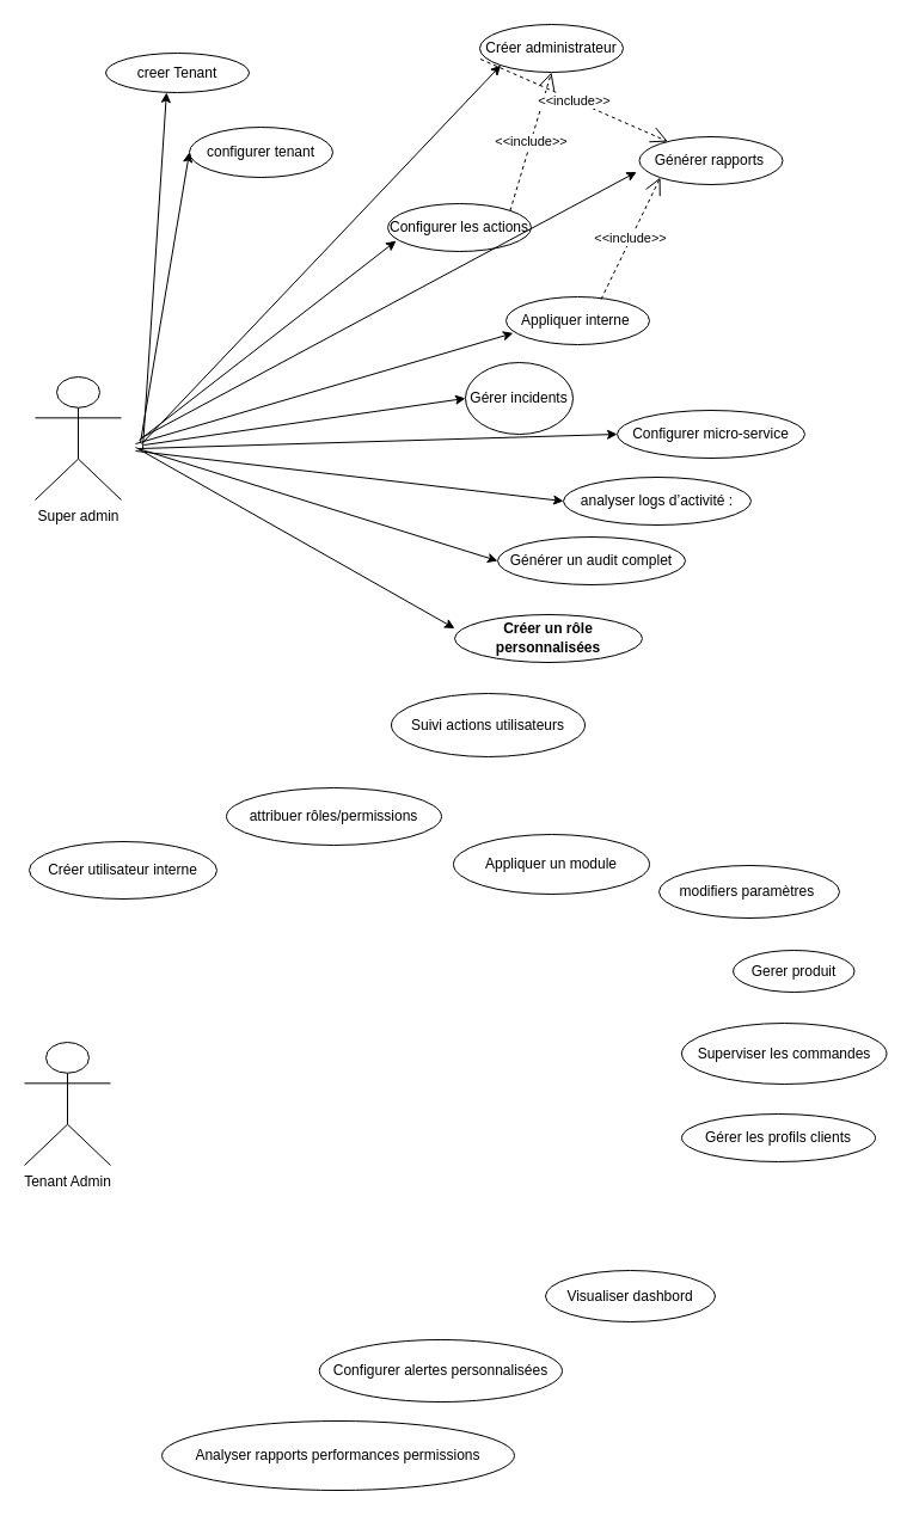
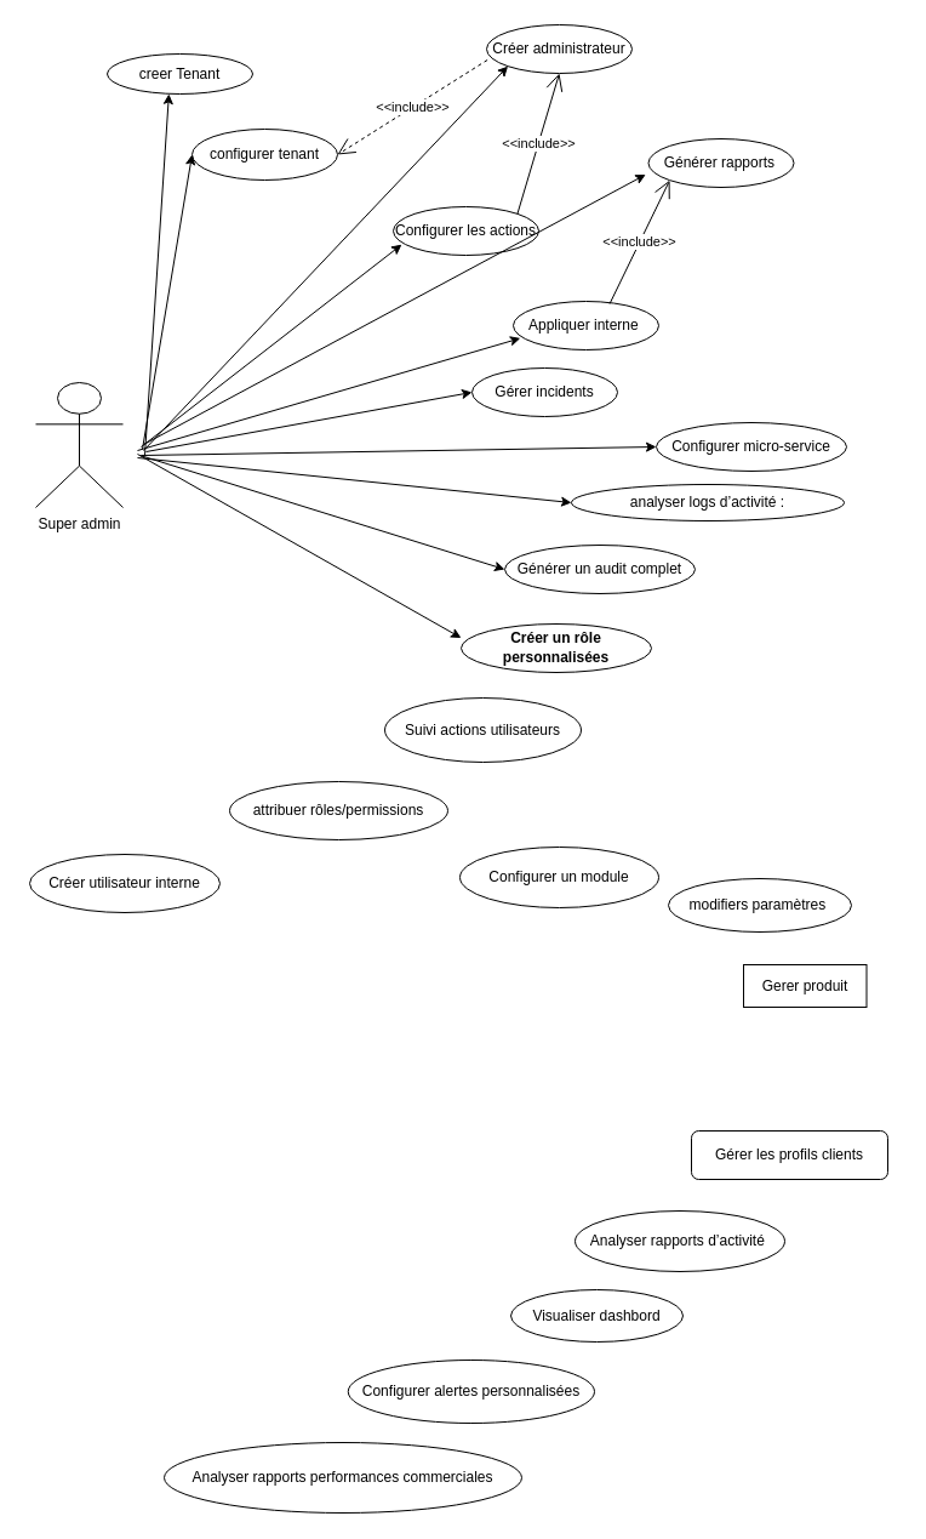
- <mxCell id="12" value="&amp;lt;&amp;lt;include&amp;gt;&amp;gt;" style="endArrow=open;endSize=12;dashed=1;html=1;exitX=0.005;exitY=0.725;exitDx=0;exitDy=0;exitPerimeter=0;" edge="1" parent="1" source="4" target="14"><mxGeometry width="160" relative="1" as="geometry"><mxPoint x="435" y="95" as="sourcePoint" /><mxPoint x="541" y="171" as="targetPoint" /></mxGeometry></mxCell>
+ <mxCell id="12" value="&amp;lt;&amp;lt;include&amp;gt;&amp;gt;" style="endArrow=open;endSize=12;dashed=1;html=1;entryX=1;entryY=0.5;entryDx=0;entryDy=0;exitX=0.005;exitY=0.725;exitDx=0;exitDy=0;exitPerimeter=0;" edge="1" parent="1" source="4" target="5"><mxGeometry width="160" relative="1" as="geometry"><mxPoint x="435" y="95" as="sourcePoint" /><mxPoint x="541" y="171" as="targetPoint" /></mxGeometry></mxCell>
- <mxCell id="11" value="&amp;lt;&amp;lt;include&amp;gt;&amp;gt;" style="endArrow=open;endSize=12;dashed=1;html=1;entryX=0.5;entryY=1;entryDx=0;entryDy=0;exitX=1;exitY=0;exitDx=0;exitDy=0;" edge="1" parent="1" source="6" target="4"><mxGeometry width="160" relative="1" as="geometry"><mxPoint x="611" y="203" as="sourcePoint" /><mxPoint x="659" y="273" as="targetPoint" /></mxGeometry></mxCell>
+ <mxCell id="11" value="&amp;lt;&amp;lt;include&amp;gt;&amp;gt;" style="endArrow=open;endSize=12;dashed=0;html=1;entryX=0.5;entryY=1;entryDx=0;entryDy=0;exitX=1;exitY=0;exitDx=0;exitDy=0;" edge="1" parent="1" source="6" target="4"><mxGeometry width="160" relative="1" as="geometry"><mxPoint x="611" y="203" as="sourcePoint" /><mxPoint x="659" y="273" as="targetPoint" /></mxGeometry></mxCell>
- <mxCell id="19" value="&amp;lt;&amp;lt;include&amp;gt;&amp;gt;" style="endArrow=open;endSize=12;dashed=1;html=1;entryX=0;entryY=1;entryDx=0;entryDy=0;exitX=0.663;exitY=0.05;exitDx=0;exitDy=0;exitPerimeter=0;" edge="1" parent="1" source="13" target="14"><mxGeometry width="160" relative="1" as="geometry"><mxPoint x="437.426" y="225.858" as="sourcePoint" /><mxPoint x="449" y="172" as="targetPoint" /></mxGeometry></mxCell>
+ <mxCell id="19" value="&amp;lt;&amp;lt;include&amp;gt;&amp;gt;" style="endArrow=open;endSize=12;dashed=0;html=1;entryX=0;entryY=1;entryDx=0;entryDy=0;exitX=0.663;exitY=0.05;exitDx=0;exitDy=0;exitPerimeter=0;" edge="1" parent="1" source="13" target="14"><mxGeometry width="160" relative="1" as="geometry"><mxPoint x="437.426" y="225.858" as="sourcePoint" /><mxPoint x="449" y="172" as="targetPoint" /></mxGeometry></mxCell>
- <mxCell id="15" value=" Gérer incidents" style="ellipse;whiteSpace=wrap;html=1;" vertex="1" parent="1"><mxGeometry x="389" y="303" width="90" height="60" as="geometry" /></mxCell>
+ <mxCell id="15" value=" Gérer incidents" style="ellipse;whiteSpace=wrap;html=1;" vertex="1" parent="1"><mxGeometry x="389" y="303" width="120" height="40" as="geometry" /></mxCell>
- <mxCell id="20" value=" Configurer micro-service" style="ellipse;whiteSpace=wrap;html=1;" vertex="1" parent="1"><mxGeometry x="516" y="343" width="157" height="40" as="geometry" /></mxCell>
+ <mxCell id="20" value=" Configurer micro-service" style="ellipse;whiteSpace=wrap;html=1;" vertex="1" parent="1"><mxGeometry x="541" y="348" width="157" height="40" as="geometry" /></mxCell>
- <mxCell id="23" value="analyser logs d’activité :" style="ellipse;whiteSpace=wrap;html=1;" vertex="1" parent="1"><mxGeometry x="471" y="399" width="157" height="40" as="geometry" /></mxCell>
+ <mxCell id="23" value="analyser logs d’activité :" style="ellipse;whiteSpace=wrap;html=1;" vertex="1" parent="1"><mxGeometry x="471" y="399" width="225" height="30" as="geometry" /></mxCell>
- <mxCell id="31" value="Suivi actions utilisateurs" style="ellipse;whiteSpace=wrap;html=1;fontSize=12;" vertex="1" parent="1"><mxGeometry x="327" y="580" width="162" height="53" as="geometry" /></mxCell>
+ <mxCell id="31" value="Suivi actions utilisateurs" style="ellipse;whiteSpace=wrap;html=1;fontSize=12;" vertex="1" parent="1"><mxGeometry x="317" y="575" width="162" height="53" as="geometry" /></mxCell>
- <mxCell id="30" value="attribuer rôles/permissions" style="ellipse;whiteSpace=wrap;html=1;fontSize=12;" vertex="1" parent="1"><mxGeometry x="189" y="659" width="180" height="48" as="geometry" /></mxCell>
+ <mxCell id="30" value="attribuer rôles/permissions" style="ellipse;whiteSpace=wrap;html=1;fontSize=12;" vertex="1" parent="1"><mxGeometry x="189" y="644" width="180" height="48" as="geometry" /></mxCell>
- <mxCell id="33" value="Appliquer un module" style="ellipse;whiteSpace=wrap;html=1;fontSize=12;" vertex="1" parent="1"><mxGeometry x="379" y="698" width="164" height="50" as="geometry" /></mxCell>
+ <mxCell id="33" value="Configurer un module" style="ellipse;whiteSpace=wrap;html=1;fontSize=12;" vertex="1" parent="1"><mxGeometry x="379" y="698" width="164" height="50" as="geometry" /></mxCell>
- <mxCell id="34" value="Gerer produit" style="ellipse;whiteSpace=wrap;html=1;fontSize=12;" vertex="1" parent="1"><mxGeometry x="613" y="795" width="101.5" height="35" as="geometry" /></mxCell>
+ <mxCell id="34" value="Gerer produit" style="whiteSpace=wrap;html=1;fontSize=12;rounded=0;" vertex="1" parent="1"><mxGeometry x="613" y="795" width="101.5" height="35" as="geometry" /></mxCell>
- <mxCell id="35" value="Superviser les commandes" style="ellipse;whiteSpace=wrap;html=1;fontSize=12;" vertex="1" parent="1"><mxGeometry x="570" y="856" width="171.5" height="51" as="geometry" /></mxCell>
- <mxCell id="29" value="Tenant Admin" style="shape=umlActor;verticalLabelPosition=bottom;verticalAlign=top;html=1;outlineConnect=0;" vertex="1" parent="1"><mxGeometry x="20" y="872" width="72" height="103" as="geometry" /></mxCell>
- <mxCell id="36" value="Gérer les profils clients" style="ellipse;whiteSpace=wrap;html=1;fontSize=12;" vertex="1" parent="1"><mxGeometry x="570" y="932" width="162" height="40" as="geometry" /></mxCell>
+ <mxCell id="36" value="Gérer les profils clients" style="whiteSpace=wrap;html=1;fontSize=12;rounded=1;" vertex="1" parent="1"><mxGeometry x="570" y="932" width="162" height="40" as="geometry" /></mxCell>
+ <mxCell id="37" value="Analyser rapports d’activité&amp;nbsp;" style="ellipse;whiteSpace=wrap;html=1;fontSize=12;" vertex="1" parent="1"><mxGeometry x="474" y="998" width="173" height="50" as="geometry" /></mxCell>
- <mxCell id="38" value="Visualiser dashbord" style="ellipse;whiteSpace=wrap;html=1;fontSize=12;" vertex="1" parent="1"><mxGeometry x="456" y="1063" width="142" height="43" as="geometry" /></mxCell>
+ <mxCell id="38" value="Visualiser dashbord" style="ellipse;whiteSpace=wrap;html=1;fontSize=12;" vertex="1" parent="1"><mxGeometry x="421" y="1063" width="142" height="43" as="geometry" /></mxCell>
- <mxCell id="39" value="Configurer alertes personnalisées" style="ellipse;whiteSpace=wrap;html=1;fontSize=12;" vertex="1" parent="1"><mxGeometry x="266.75" y="1121" width="203.25" height="52" as="geometry" /></mxCell>
+ <mxCell id="39" value="Configurer alertes personnalisées" style="ellipse;whiteSpace=wrap;html=1;fontSize=12;" vertex="1" parent="1"><mxGeometry x="286.75" y="1121" width="203.25" height="52" as="geometry" /></mxCell>
- <mxCell id="40" value="Analyser rapports performances permissions " style="ellipse;whiteSpace=wrap;html=1;fontSize=12;" vertex="1" parent="1"><mxGeometry x="135" y="1189" width="295" height="58" as="geometry" /></mxCell>
+ <mxCell id="40" value="Analyser rapports performances commerciales " style="ellipse;whiteSpace=wrap;html=1;fontSize=12;" vertex="1" parent="1"><mxGeometry x="135" y="1189" width="295" height="58" as="geometry" /></mxCell>
